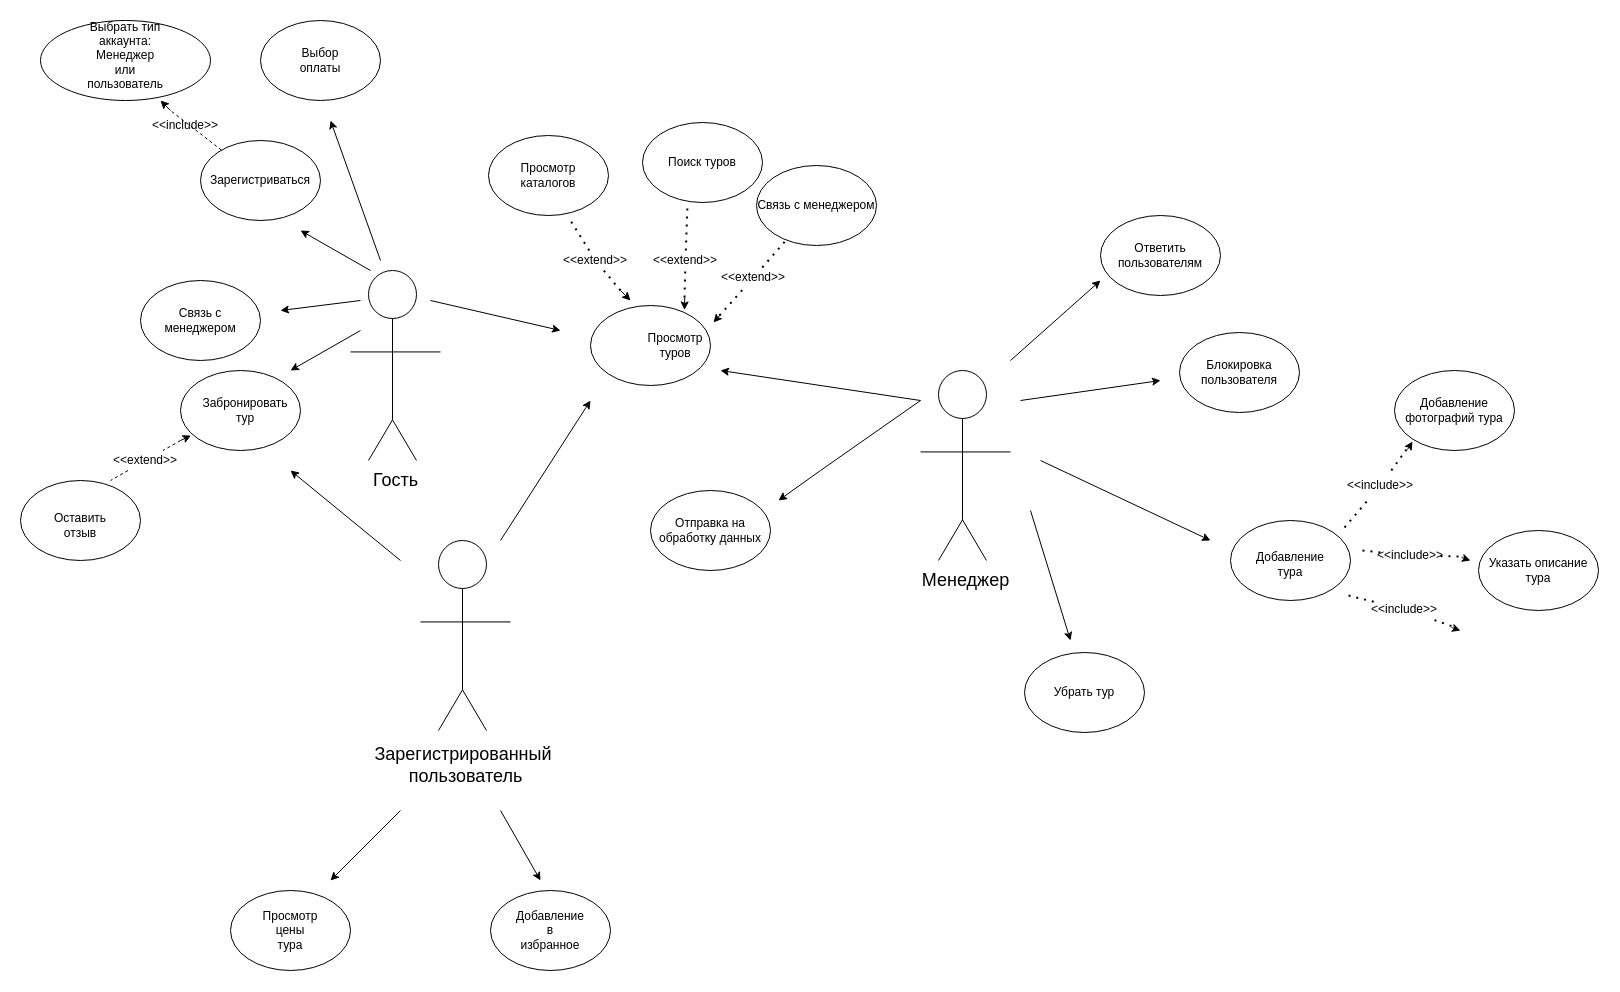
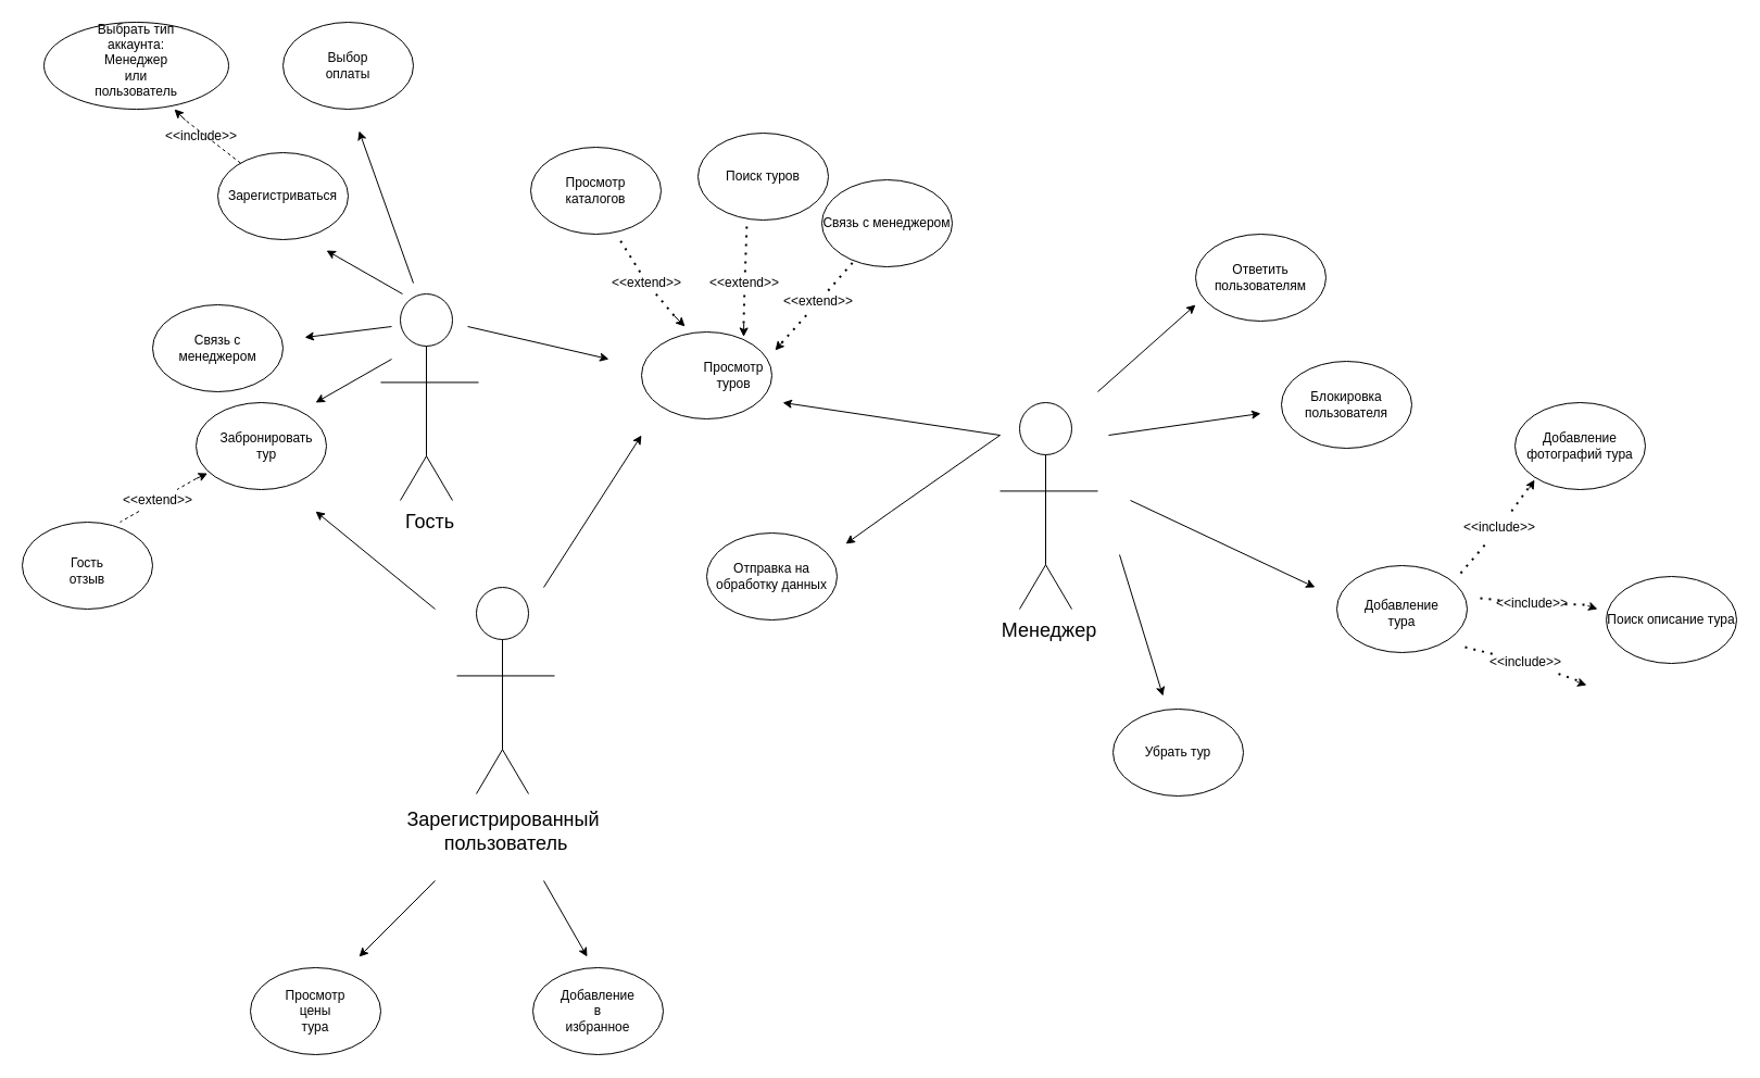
- <mxCell id="34" value="Оставить отзыв" style="text;html=1;align=center;verticalAlign=middle;whiteSpace=wrap;rounded=0;" parent="1" vertex="1"><mxGeometry x="50" y="510" width="60" height="30" as="geometry" /></mxCell>
+ <mxCell id="34" value="Гость отзыв" style="text;html=1;align=center;verticalAlign=middle;whiteSpace=wrap;rounded=0;" parent="1" vertex="1"><mxGeometry x="50" y="510" width="60" height="30" as="geometry" /></mxCell>
- <mxCell id="95" value="Указать описание тура" style="ellipse;whiteSpace=wrap;html=1;" parent="1" vertex="1"><mxGeometry x="1478" y="530" width="120" height="80" as="geometry" /></mxCell>
+ <mxCell id="95" value="Поиск описание тура" style="ellipse;whiteSpace=wrap;html=1;" parent="1" vertex="1"><mxGeometry x="1478" y="530" width="120" height="80" as="geometry" /></mxCell>
